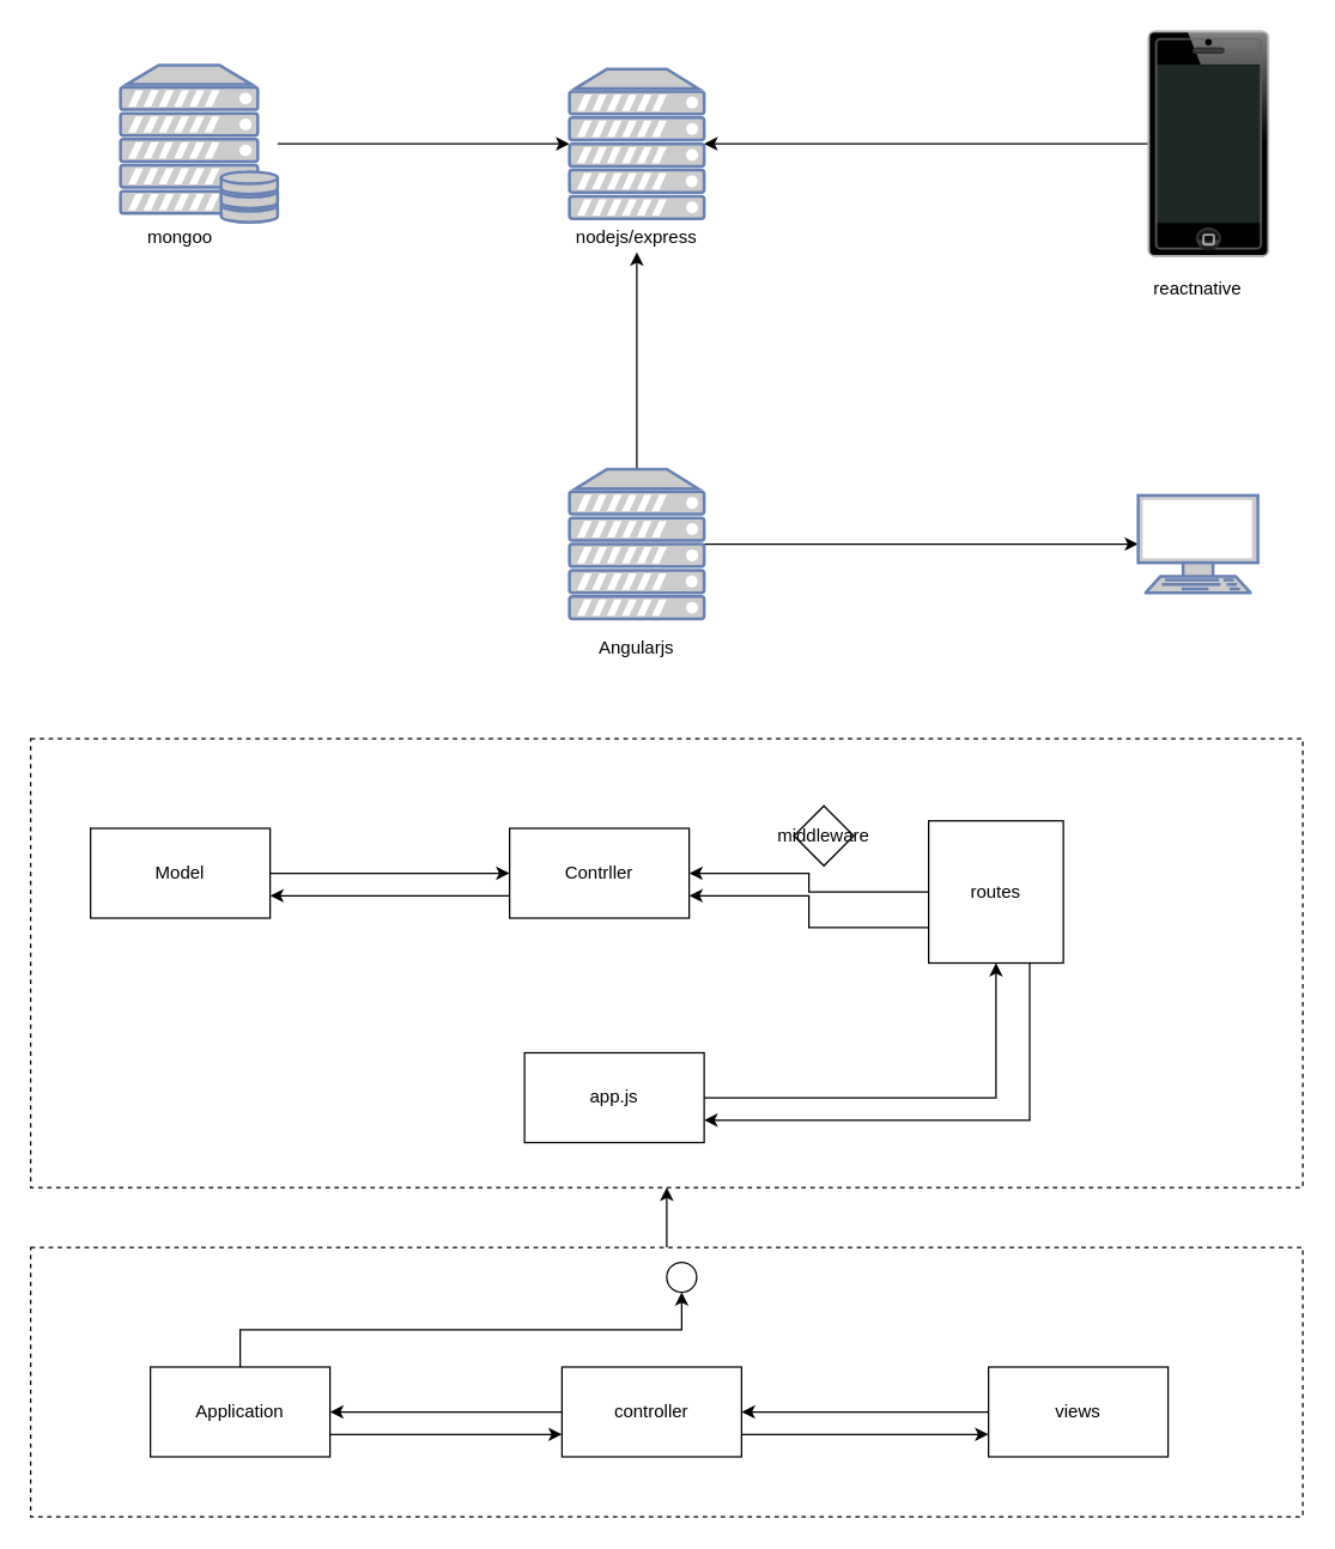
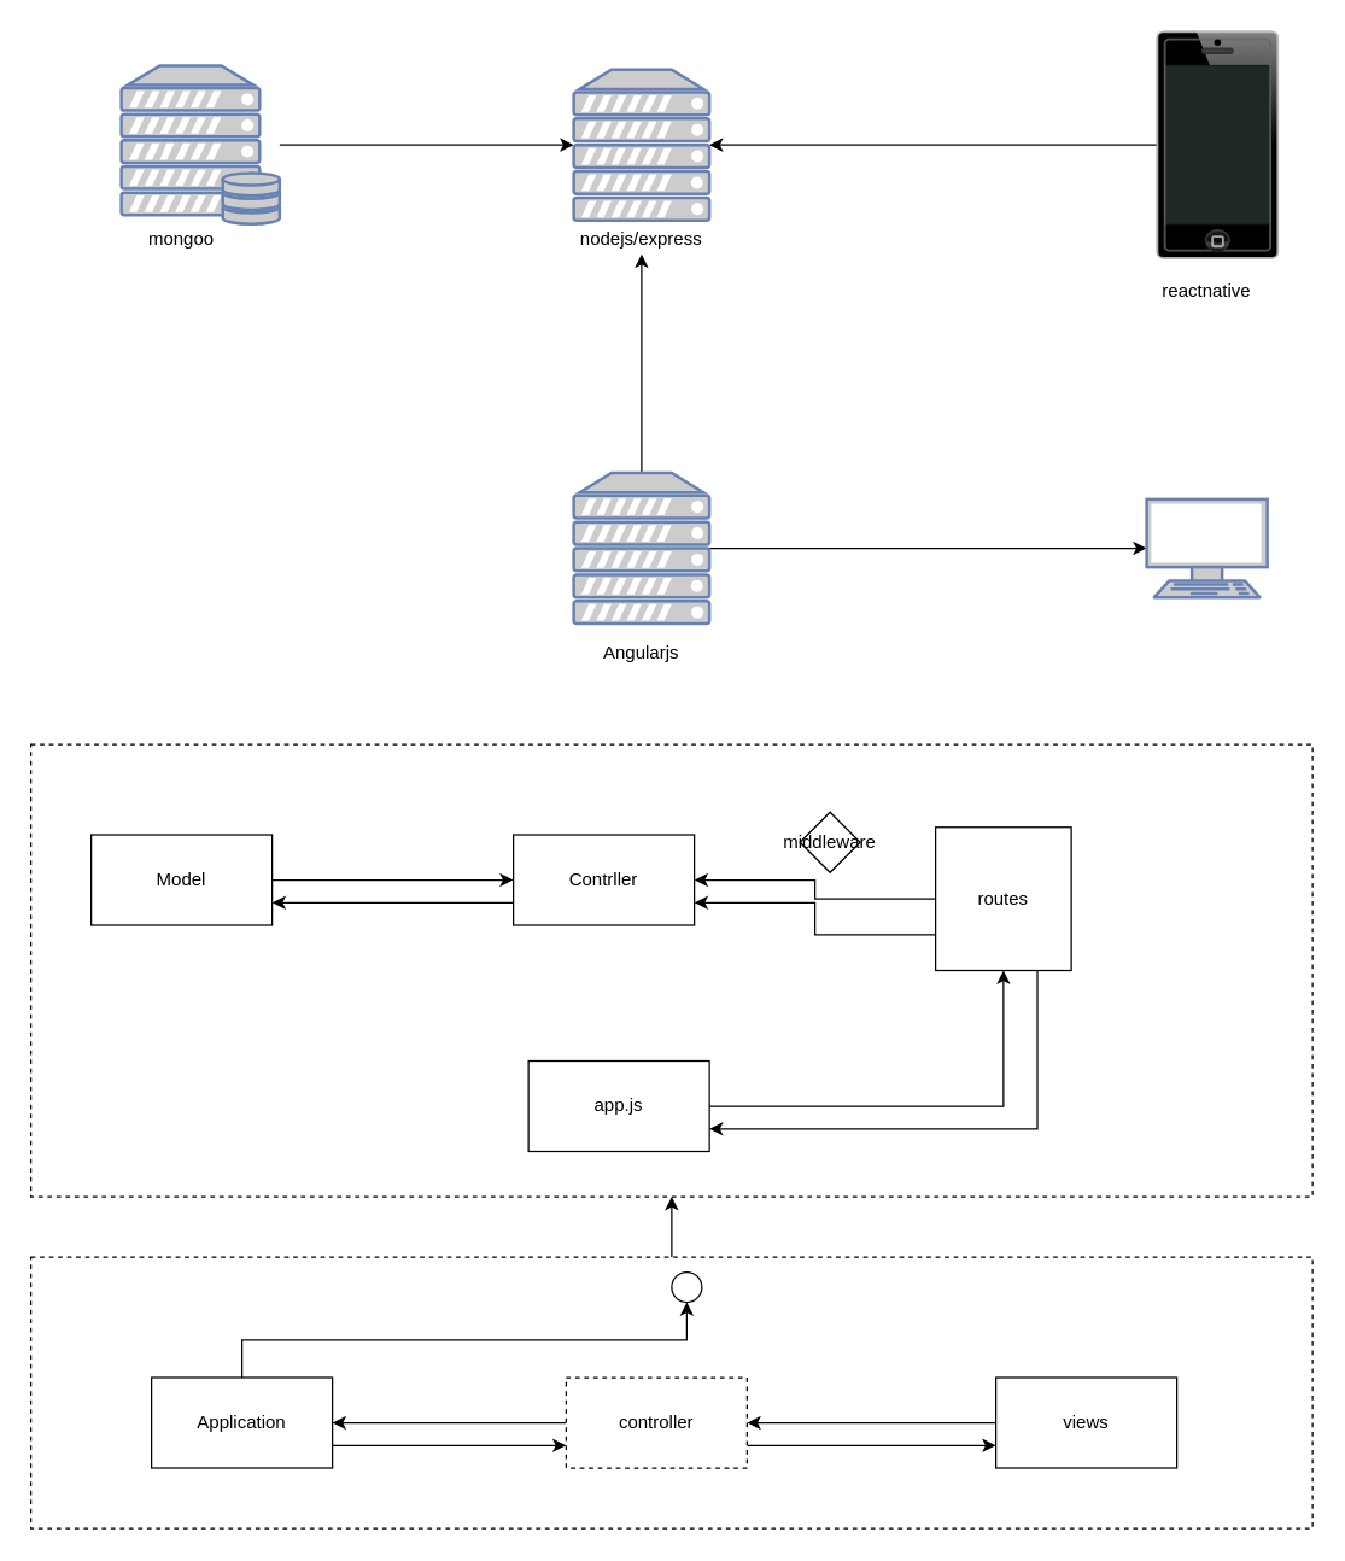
- <mxCell id="31" value="controller" style="rounded=0;whiteSpace=wrap;html=1;" vertex="1" parent="1"><mxGeometry x="375" y="913" width="120" height="60" as="geometry" /></mxCell>
+ <mxCell id="31" value="controller" style="rounded=0;whiteSpace=wrap;html=1;dashed=1;" vertex="1" parent="1"><mxGeometry x="375" y="913" width="120" height="60" as="geometry" /></mxCell>
